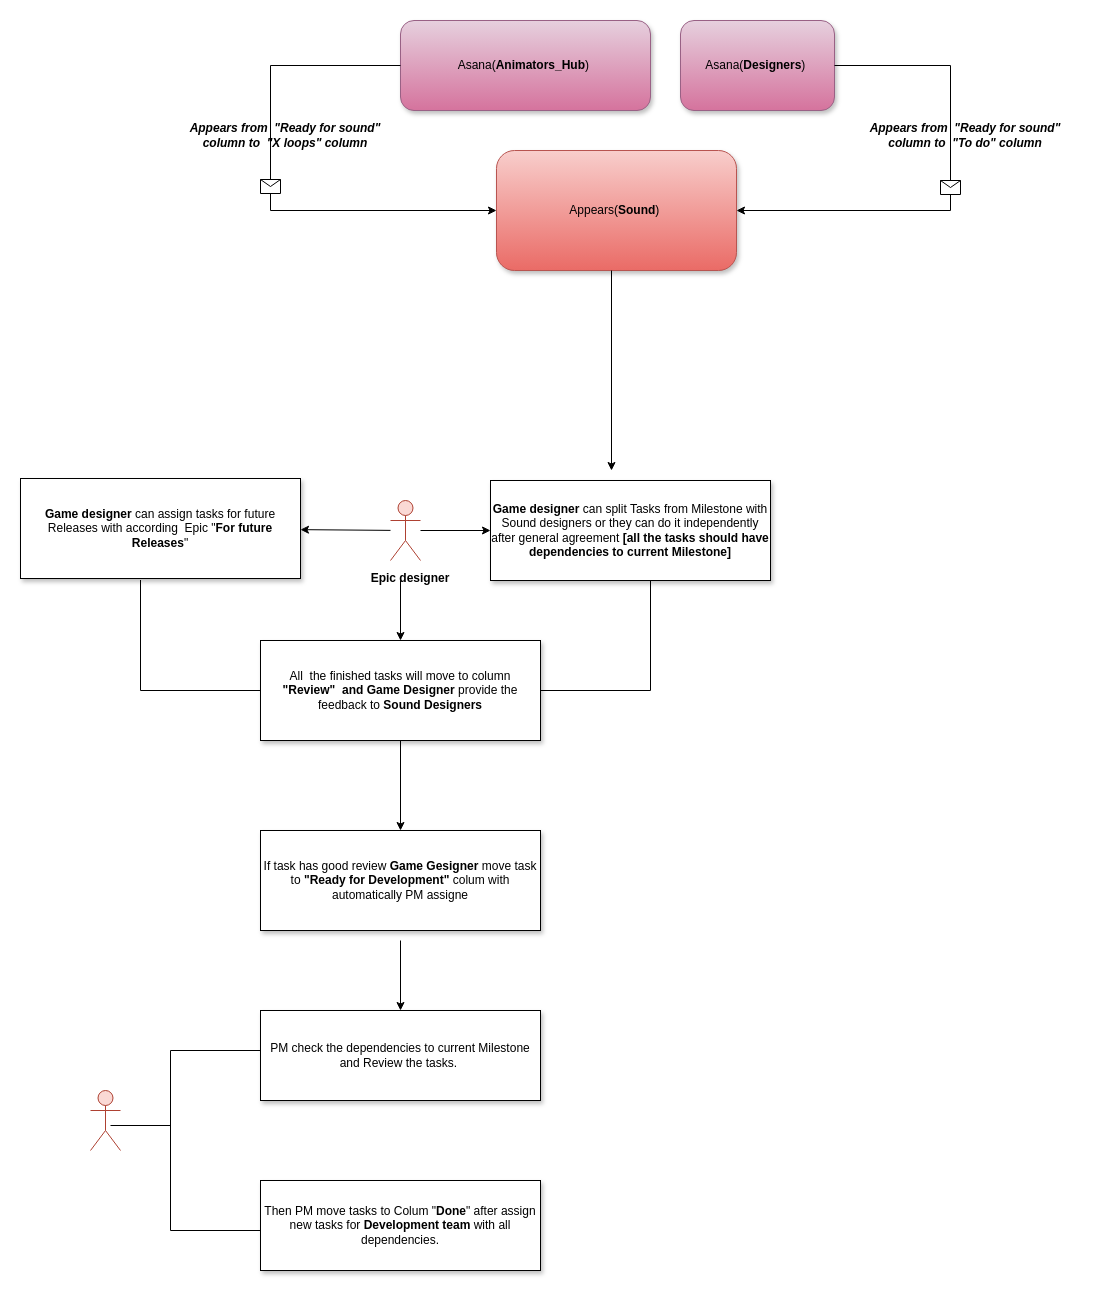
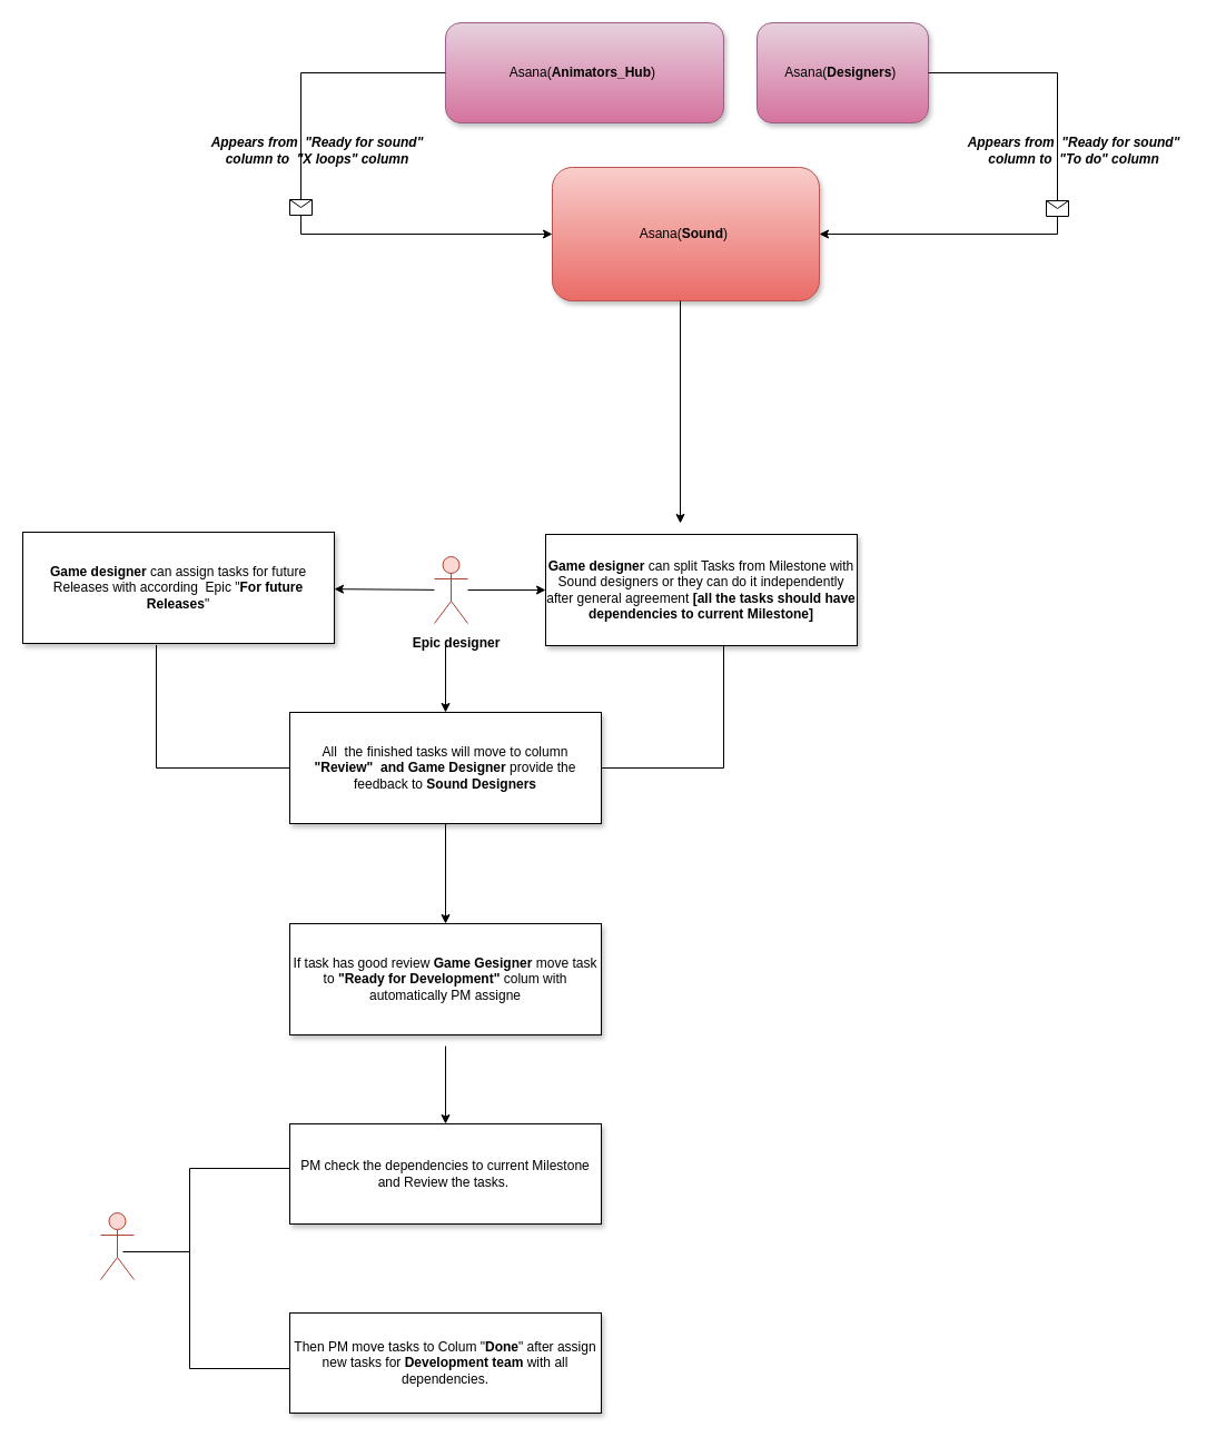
- <mxCell id="5" value="Appears(&lt;b&gt;Sound&lt;/b&gt;)&amp;nbsp;" style="rounded=1;whiteSpace=wrap;html=1;fillColor=#f8cecc;strokeColor=#b85450;gradientColor=#ea6b66;shadow=1;" parent="1" vertex="1"><mxGeometry x="496" y="150" width="240" height="120" as="geometry" /></mxCell>
+ <mxCell id="5" value="Asana(&lt;b&gt;Sound&lt;/b&gt;)&amp;nbsp;" style="rounded=1;whiteSpace=wrap;html=1;fillColor=#f8cecc;strokeColor=#b85450;gradientColor=#ea6b66;shadow=1;" parent="1" vertex="1"><mxGeometry x="496" y="150" width="240" height="120" as="geometry" /></mxCell>
